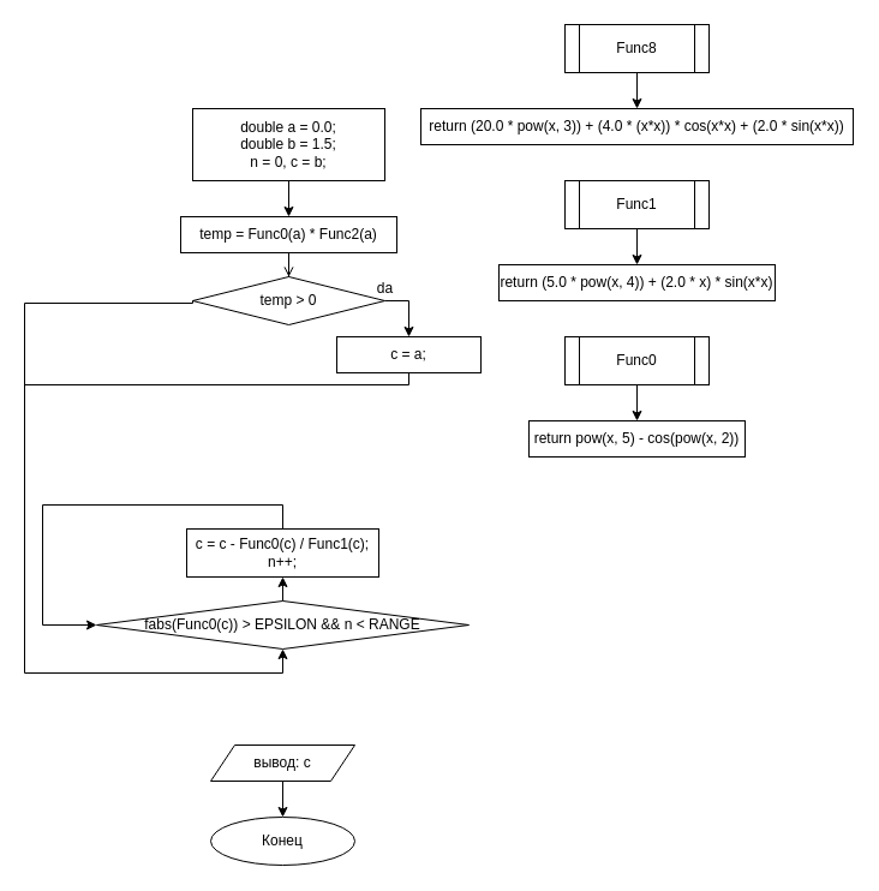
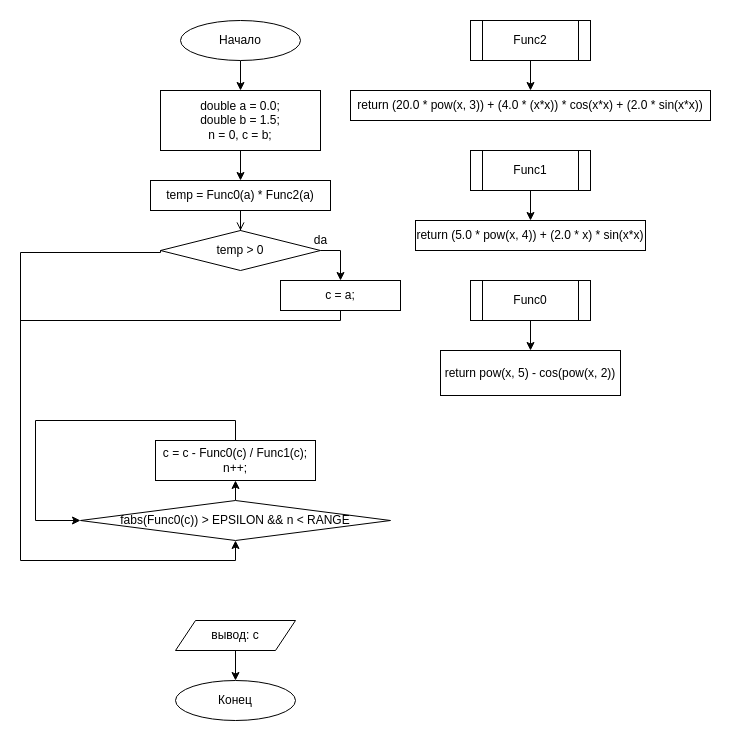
+ <mxCell id="3" value="Начало" style="ellipse;whiteSpace=wrap;html=1;" vertex="1" parent="1"><mxGeometry x="180" y="20" width="120" height="40" as="geometry" /></mxCell>
- <mxCell id="17" value="Func8" style="shape=process;whiteSpace=wrap;html=1;backgroundOutline=1;" vertex="1" parent="1"><mxGeometry x="470" y="20" width="120" height="40" as="geometry" /></mxCell>
+ <mxCell id="17" value="Func2" style="shape=process;whiteSpace=wrap;html=1;backgroundOutline=1;" vertex="1" parent="1"><mxGeometry x="470" y="20" width="120" height="40" as="geometry" /></mxCell>
+ <mxCell id="2" value="" style="edgeStyle=orthogonalEdgeStyle;rounded=0;orthogonalLoop=1;jettySize=auto;html=1;" edge="1" parent="1" source="3" target="6"><mxGeometry relative="1" as="geometry" /></mxCell>
- <mxCell id="12" value="return pow(x, 5) - cos(pow(x, 2))" style="whiteSpace=wrap;html=1;" vertex="1" parent="1"><mxGeometry x="440" y="350" width="180" height="30" as="geometry" /></mxCell>
+ <mxCell id="12" value="return pow(x, 5) - cos(pow(x, 2))" style="whiteSpace=wrap;html=1;" vertex="1" parent="1"><mxGeometry x="440" y="350" width="180" height="45" as="geometry" /></mxCell>
